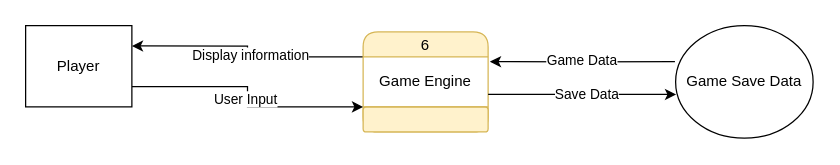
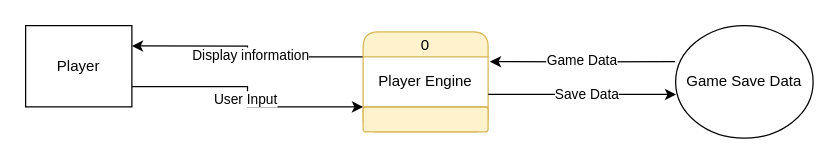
- <mxCell id="4" value="6" style="swimlane;fontStyle=0;childLayout=stackLayout;horizontal=1;startSize=20;fillColor=#fff2cc;horizontalStack=0;resizeParent=1;resizeParentMax=0;resizeLast=0;collapsible=0;marginBottom=0;swimlaneFillColor=#ffffff;rounded=1;strokeColor=#d6b656;arcSize=20;" parent="1" vertex="1"><mxGeometry x="290" y="25" width="100" height="80" as="geometry" /></mxCell>
+ <mxCell id="4" value="0" style="swimlane;fontStyle=0;childLayout=stackLayout;horizontal=1;startSize=20;fillColor=#fff2cc;horizontalStack=0;resizeParent=1;resizeParentMax=0;resizeLast=0;collapsible=0;marginBottom=0;swimlaneFillColor=#ffffff;rounded=1;strokeColor=#d6b656;arcSize=20;" parent="1" vertex="1"><mxGeometry x="290" y="25" width="100" height="80" as="geometry" /></mxCell>
- <mxCell id="5" value="Game Engine" style="text;html=1;align=center;verticalAlign=middle;whiteSpace=wrap;rounded=0;" parent="4" vertex="1"><mxGeometry y="20" width="100" height="40" as="geometry" /></mxCell>
+ <mxCell id="5" value="Player Engine" style="text;html=1;align=center;verticalAlign=middle;whiteSpace=wrap;rounded=0;" parent="4" vertex="1"><mxGeometry y="20" width="100" height="40" as="geometry" /></mxCell>
